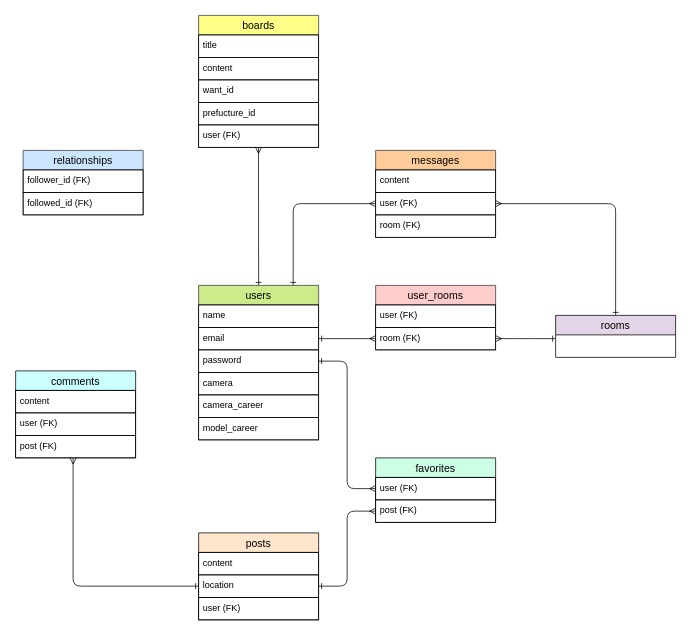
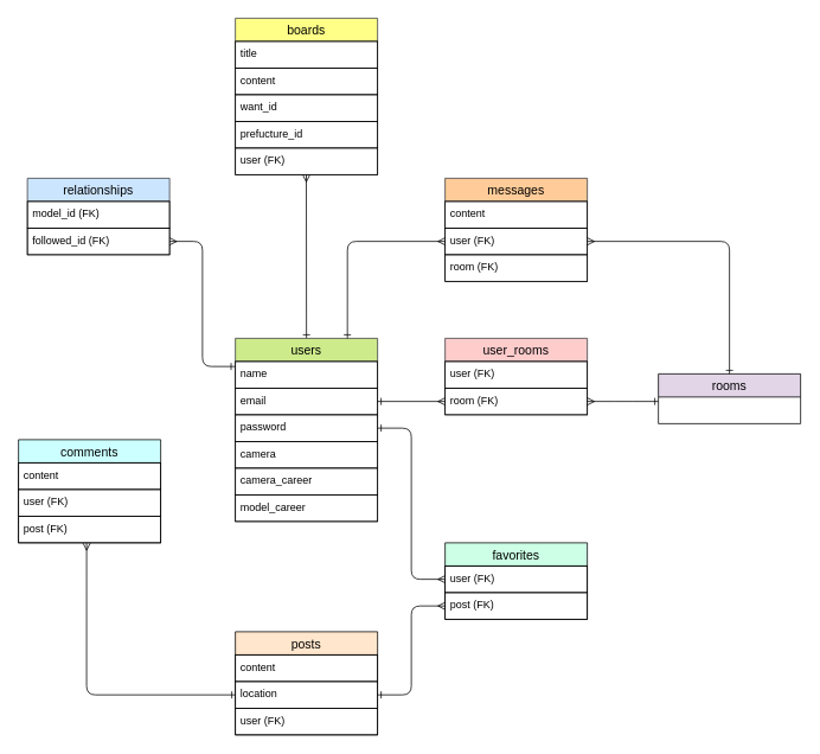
- <mxCell id="17" value="follower_id (FK) " style="text;spacingLeft=4;spacingRight=4;overflow=hidden;rotatable=0;points=[[0,0.5],[1,0.5]];portConstraint=eastwest;fontSize=12;labelBorderColor=none;labelBackgroundColor=none;strokeColor=#000000;fontColor=#000000;" parent="16" vertex="1"><mxGeometry y="26" width="160" height="30" as="geometry" /></mxCell>
+ <mxCell id="17" value="model_id (FK) " style="text;spacingLeft=4;spacingRight=4;overflow=hidden;rotatable=0;points=[[0,0.5],[1,0.5]];portConstraint=eastwest;fontSize=12;labelBorderColor=none;labelBackgroundColor=none;strokeColor=#000000;fontColor=#000000;" parent="16" vertex="1"><mxGeometry y="26" width="160" height="30" as="geometry" /></mxCell>
+ <mxCell id="38" style="edgeStyle=elbowEdgeStyle;html=1;exitX=1;exitY=0.5;exitDx=0;exitDy=0;entryX=-0.005;entryY=0.189;entryDx=0;entryDy=0;entryPerimeter=0;strokeWidth=1;startArrow=ERmany;startFill=0;endArrow=ERone;endFill=0;fontColor=#000000;labelBorderColor=none;labelBackgroundColor=none;strokeColor=#000000;" parent="1" source="18" target="4" edge="1"><mxGeometry relative="1" as="geometry" /></mxCell>
